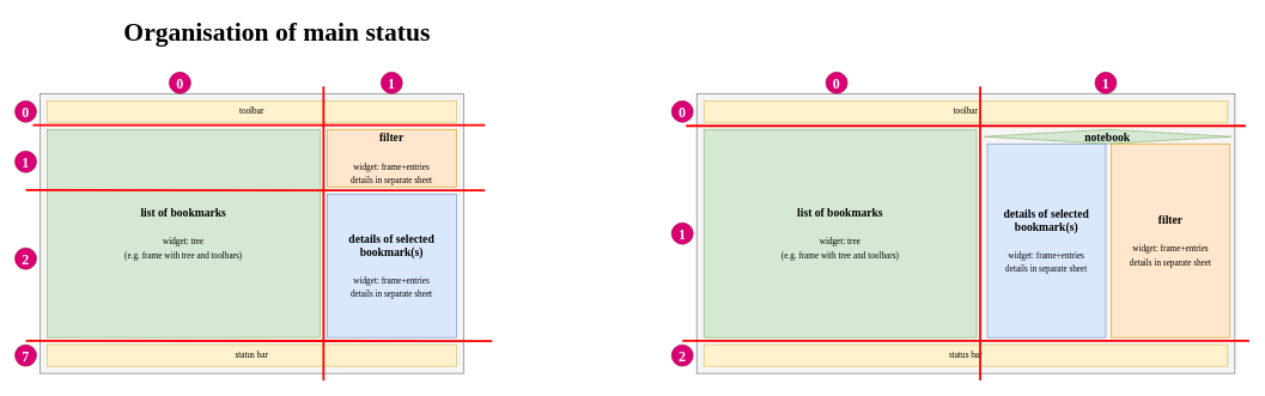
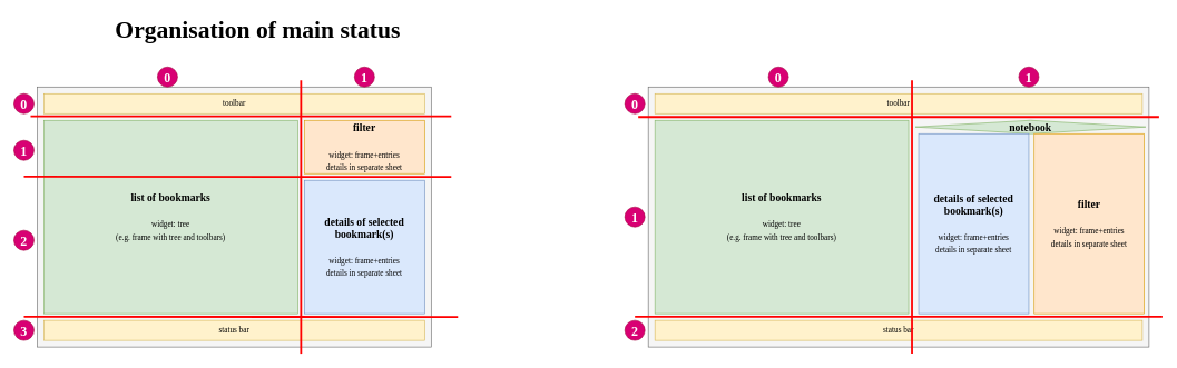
- <mxCell id="20" value="7" style="ellipse;whiteSpace=wrap;html=1;aspect=fixed;fillColor=#d80073;strokeColor=#A50040;fontColor=#ffffff;fontStyle=1;fontSize=20;fontFamily=Verdana;" parent="1" vertex="1"><mxGeometry x="20" y="480" width="30" height="30" as="geometry" /></mxCell>
+ <mxCell id="20" value="3" style="ellipse;whiteSpace=wrap;html=1;aspect=fixed;fillColor=#d80073;strokeColor=#A50040;fontColor=#ffffff;fontStyle=1;fontSize=20;fontFamily=Verdana;" parent="1" vertex="1"><mxGeometry x="20" y="480" width="30" height="30" as="geometry" /></mxCell>
